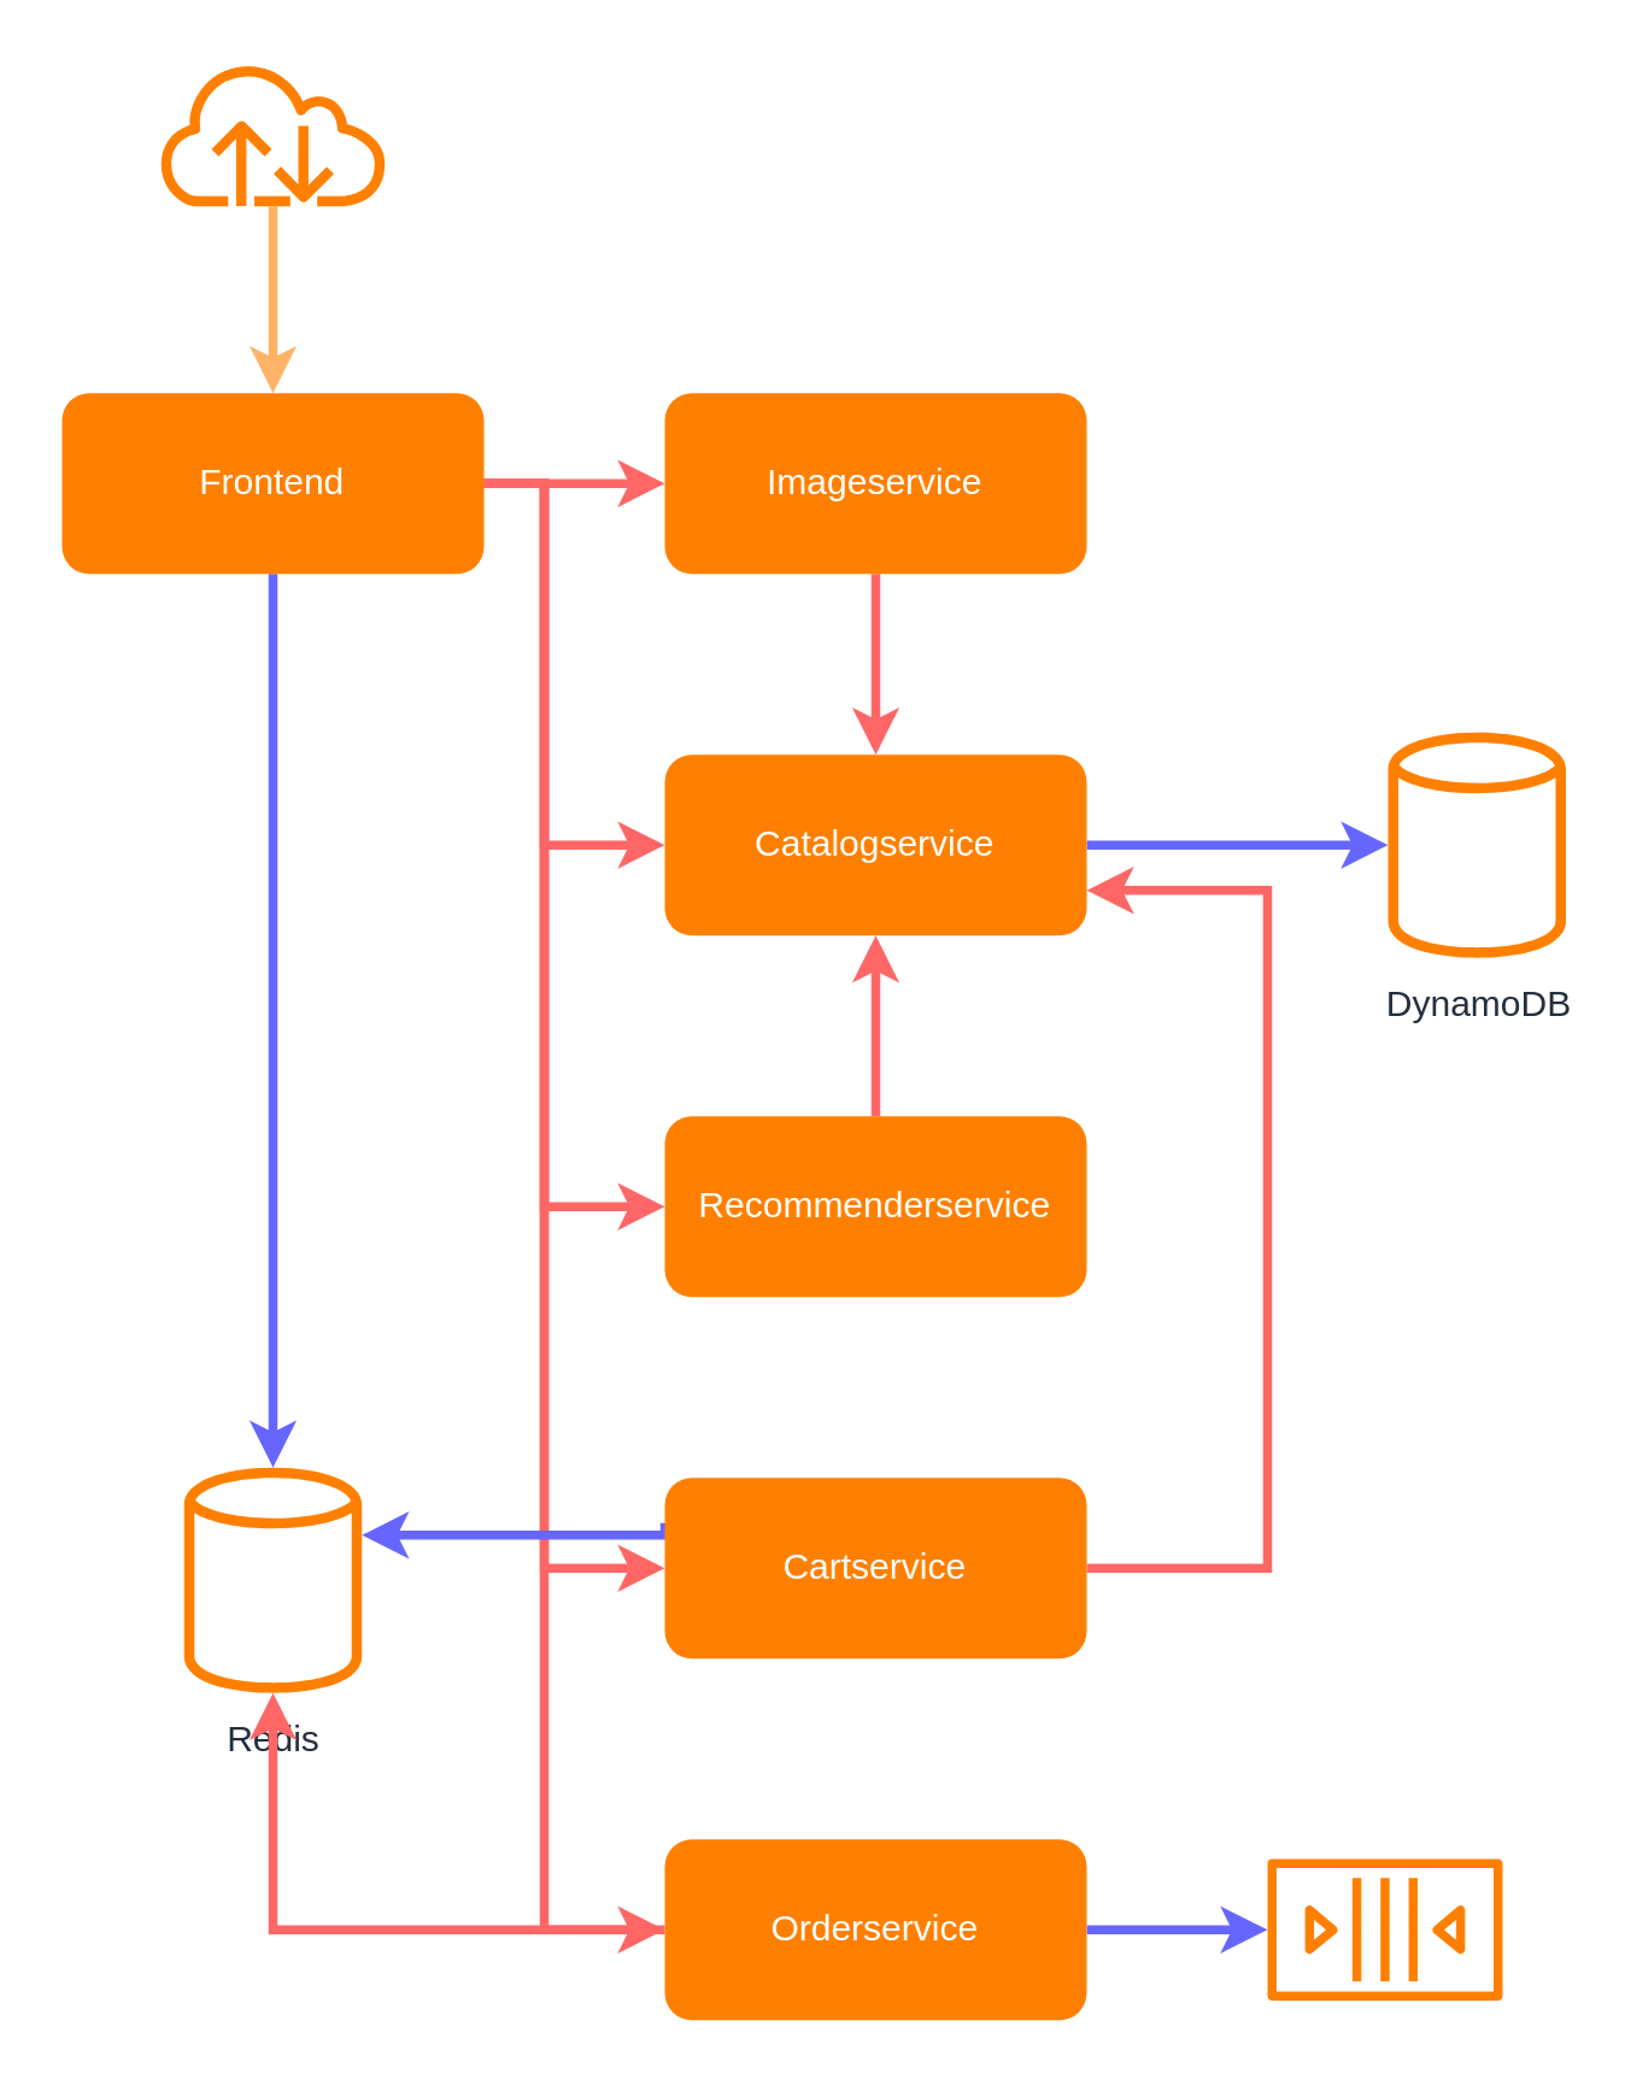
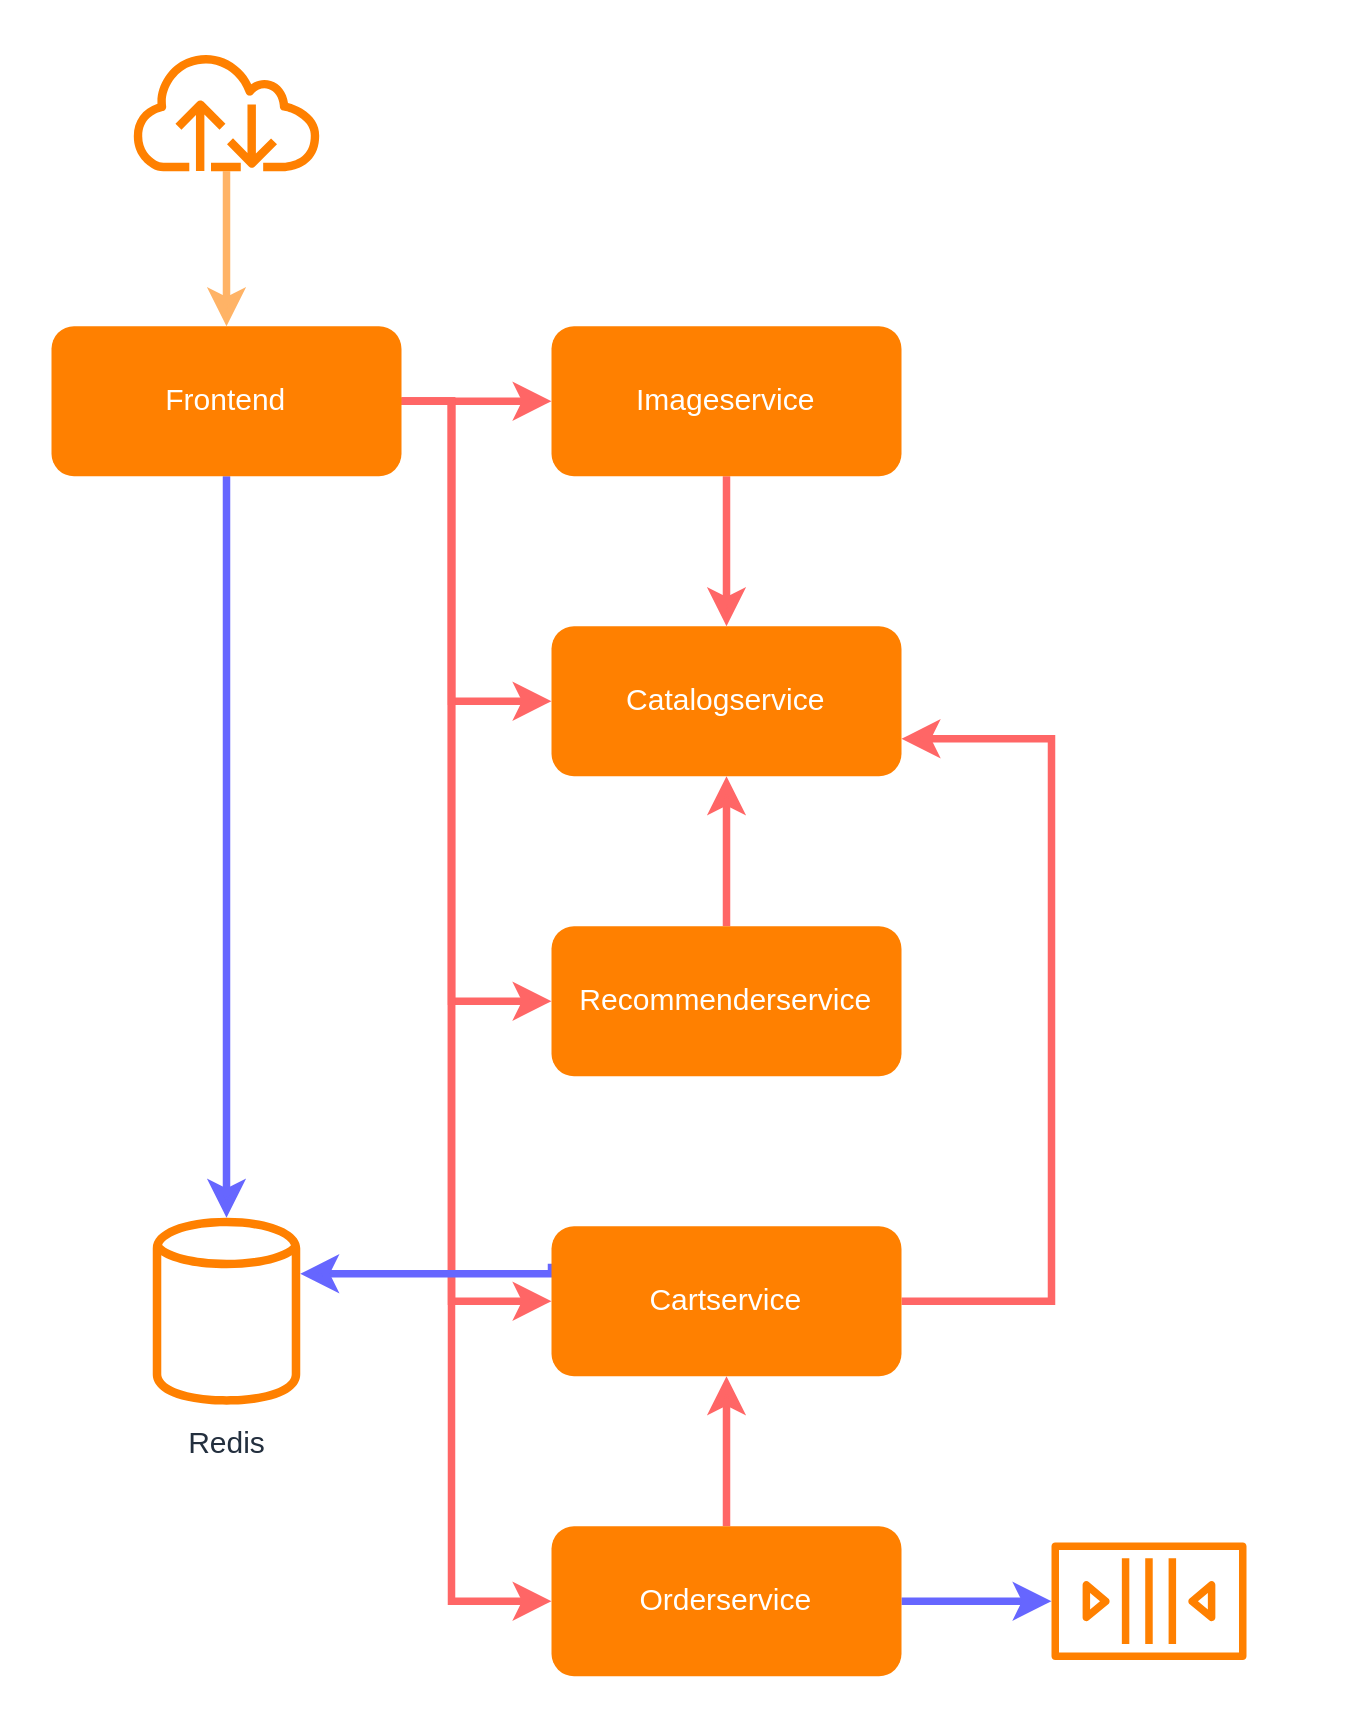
- <mxCell id="20" value="" style="edgeStyle=orthogonalEdgeStyle;rounded=0;orthogonalLoop=1;jettySize=auto;html=1;strokeColor=#6666FF;strokeWidth=3;fontColor=#FFFFFF;" parent="1" source="21" target="25" edge="1"><mxGeometry relative="1" as="geometry"><mxPoint x="440" y="280" as="targetPoint" /></mxGeometry></mxCell>
- <mxCell id="25" value="DynamoDB" style="outlineConnect=0;fontColor=#232F3E;gradientColor=none;fillColor=#FF8000;strokeColor=none;dashed=0;verticalLabelPosition=bottom;verticalAlign=top;align=center;html=1;fontSize=12;fontStyle=0;aspect=fixed;pointerEvents=1;shape=mxgraph.aws4.generic_database;" parent="1" vertex="1"><mxGeometry x="460" y="241" width="59" height="78" as="geometry" /></mxCell>
- <mxCell id="12" value="" style="edgeStyle=orthogonalEdgeStyle;rounded=0;orthogonalLoop=1;jettySize=auto;html=1;fontColor=#FFFFFF;strokeColor=#FF6666;strokeWidth=3;" parent="1" source="14" target="4" edge="1"><mxGeometry relative="1" as="geometry" /></mxCell>
+ <mxCell id="12" value="" style="edgeStyle=orthogonalEdgeStyle;rounded=0;orthogonalLoop=1;jettySize=auto;html=1;fontColor=#FFFFFF;strokeColor=#FF6666;strokeWidth=3;" parent="1" source="14" target="17" edge="1"><mxGeometry relative="1" as="geometry" /></mxCell>
